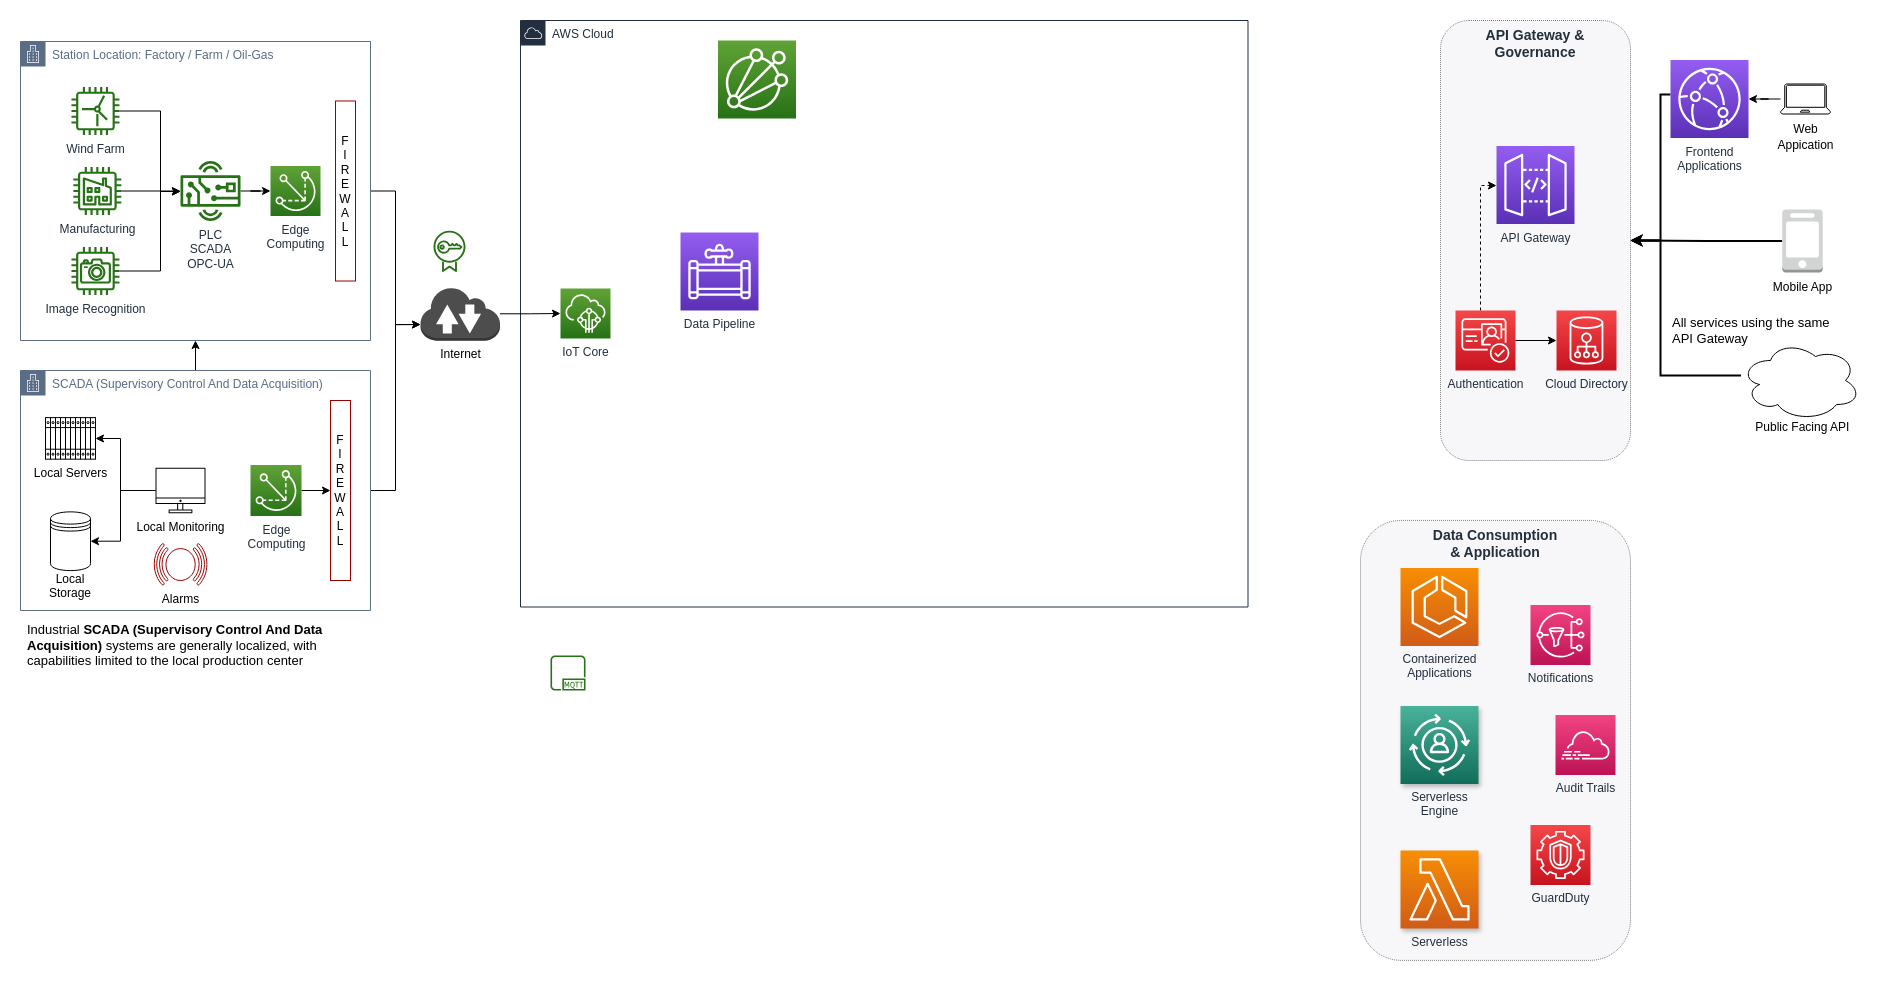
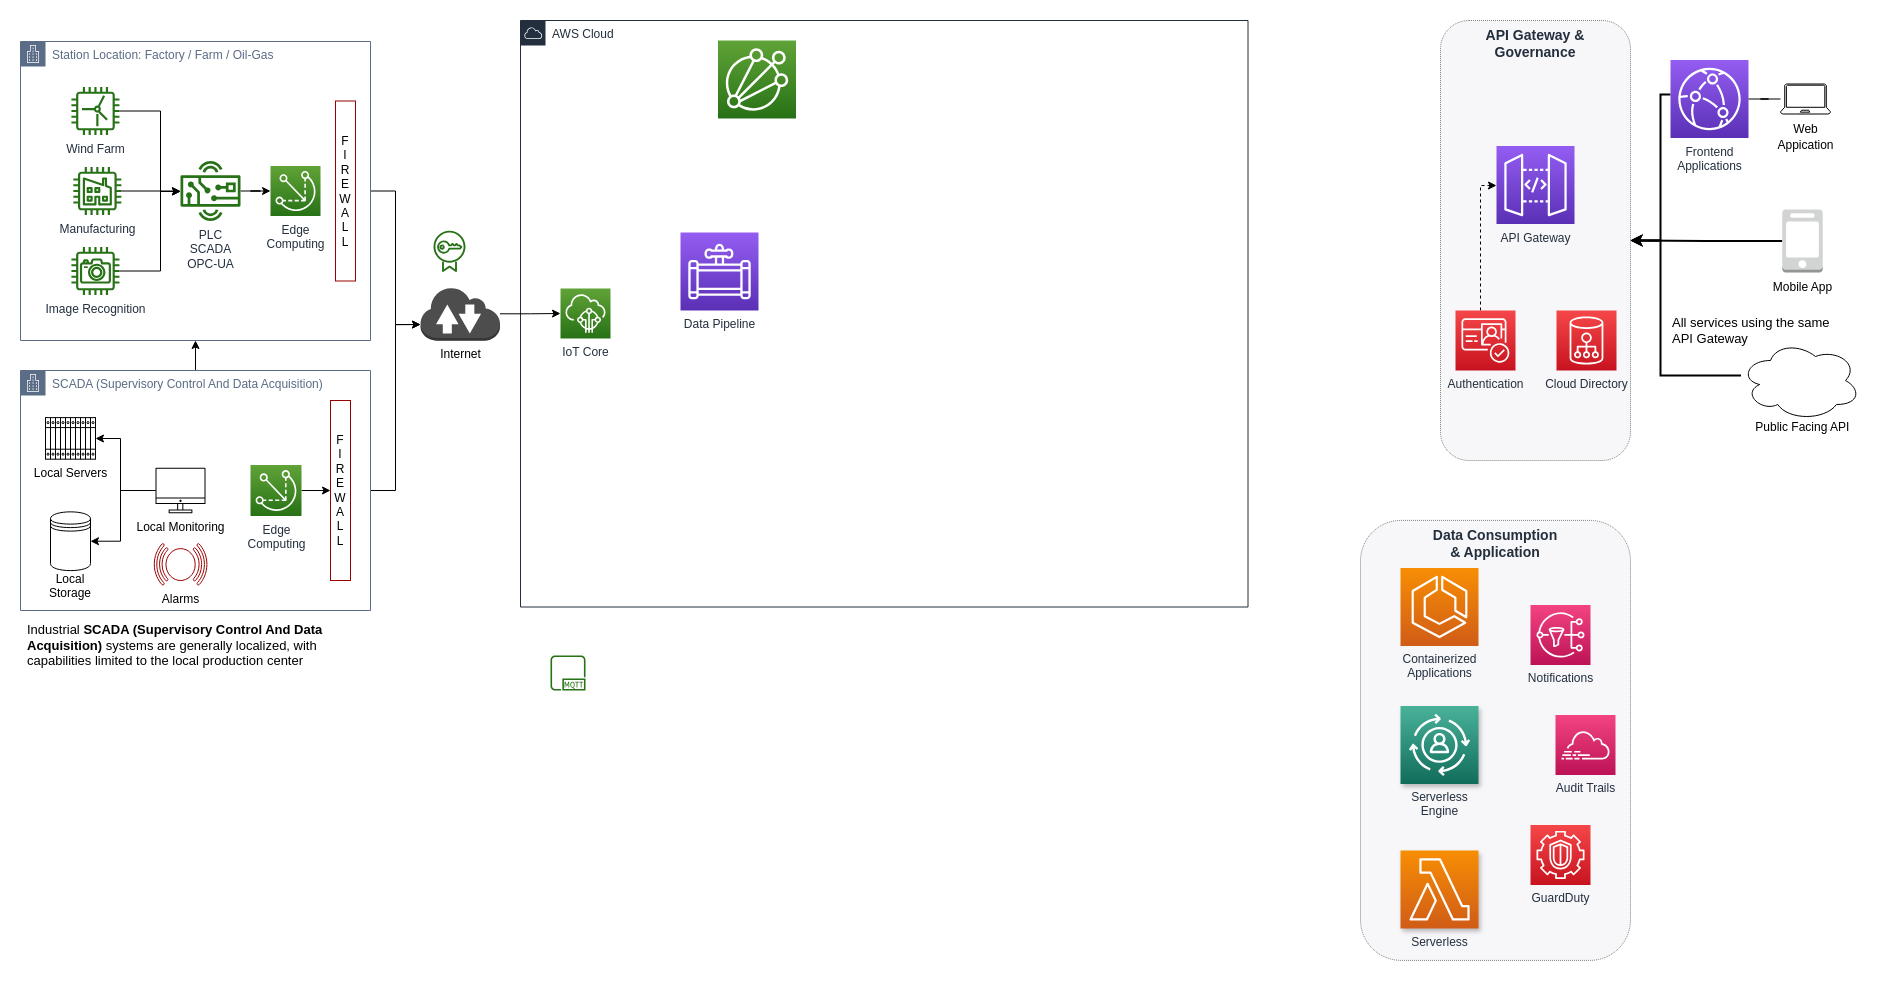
- <mxCell id="8" style="edgeStyle=orthogonalEdgeStyle;rounded=0;orthogonalLoop=1;jettySize=auto;html=1;startArrow=none;startFill=0;endArrow=classic;endFill=1;strokeWidth=1;fontSize=13;" parent="1" source="9" target="5" edge="1"><mxGeometry relative="1" as="geometry" /></mxCell>
+ <mxCell id="8" style="edgeStyle=orthogonalEdgeStyle;rounded=0;orthogonalLoop=1;jettySize=auto;html=1;startArrow=none;startFill=0;endArrow=none;endFill=1;strokeWidth=1;fontSize=13;" parent="1" source="9" target="5" edge="1"><mxGeometry relative="1" as="geometry" /></mxCell>
- <mxCell id="26" style="edgeStyle=orthogonalEdgeStyle;rounded=0;orthogonalLoop=1;jettySize=auto;html=1;startArrow=none;startFill=0;endArrow=classic;endFill=1;strokeWidth=1;fontSize=13;" parent="20" source="24" target="25" edge="1"><mxGeometry relative="1" as="geometry" /></mxCell>
